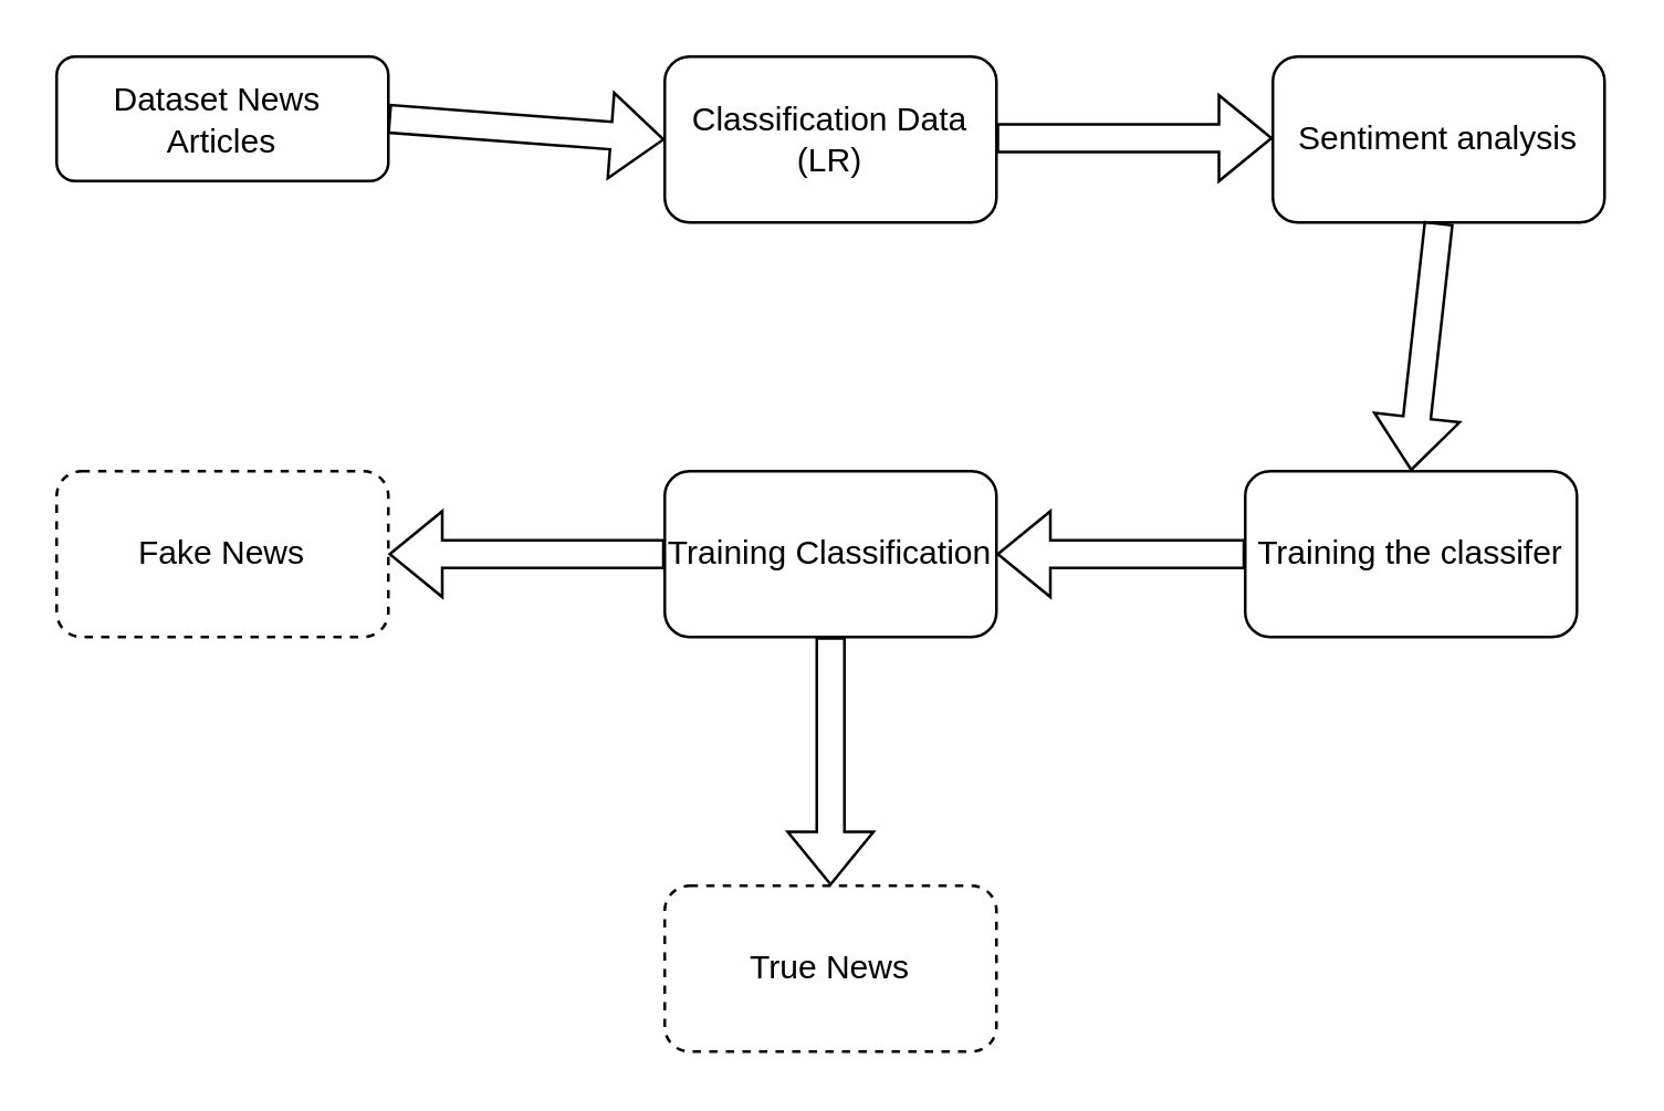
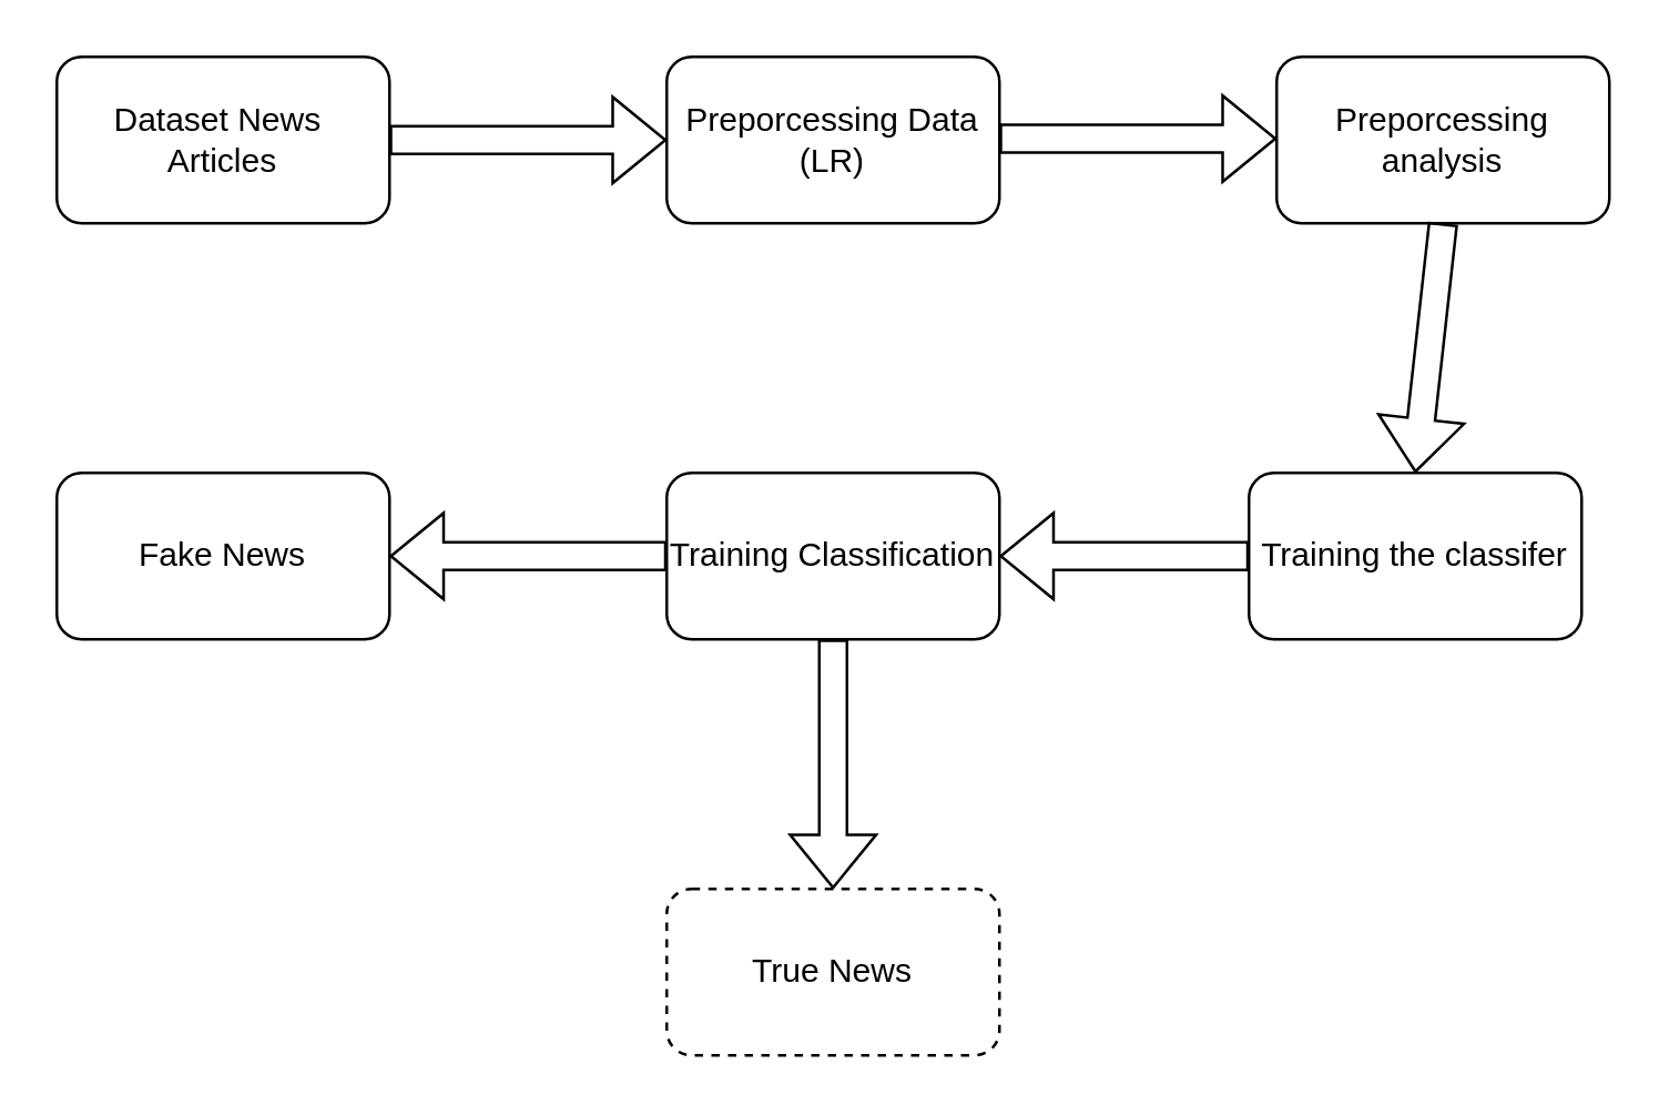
- <mxCell id="2" value="Dataset News&amp;nbsp;&lt;div&gt;Articles&lt;/div&gt;" style="rounded=1;whiteSpace=wrap;html=1;" vertex="1" parent="1"><mxGeometry x="20" y="20" width="120" height="45" as="geometry" /></mxCell>
+ <mxCell id="2" value="Dataset News&amp;nbsp;&lt;div&gt;Articles&lt;/div&gt;" style="rounded=1;whiteSpace=wrap;html=1;" vertex="1" parent="1"><mxGeometry x="20" y="20" width="120" height="60" as="geometry" /></mxCell>
- <mxCell id="3" value="Classification Data&lt;div&gt;(LR)&lt;/div&gt;" style="rounded=1;whiteSpace=wrap;html=1;" vertex="1" parent="1"><mxGeometry x="240" y="20" width="120" height="60" as="geometry" /></mxCell>
+ <mxCell id="3" value="Preporcessing Data&lt;div&gt;(LR)&lt;/div&gt;" style="rounded=1;whiteSpace=wrap;html=1;" vertex="1" parent="1"><mxGeometry x="240" y="20" width="120" height="60" as="geometry" /></mxCell>
- <mxCell id="4" value="Sentiment analysis" style="rounded=1;whiteSpace=wrap;html=1;" vertex="1" parent="1"><mxGeometry x="460" y="20" width="120" height="60" as="geometry" /></mxCell>
+ <mxCell id="4" value="Preporcessing analysis" style="rounded=1;whiteSpace=wrap;html=1;" vertex="1" parent="1"><mxGeometry x="460" y="20" width="120" height="60" as="geometry" /></mxCell>
- <mxCell id="7" value="Fake News" style="rounded=1;whiteSpace=wrap;html=1;dashed=1;" vertex="1" parent="1"><mxGeometry x="20" y="170" width="120" height="60" as="geometry" /></mxCell>
+ <mxCell id="7" value="Fake News" style="rounded=1;whiteSpace=wrap;html=1;" vertex="1" parent="1"><mxGeometry x="20" y="170" width="120" height="60" as="geometry" /></mxCell>
